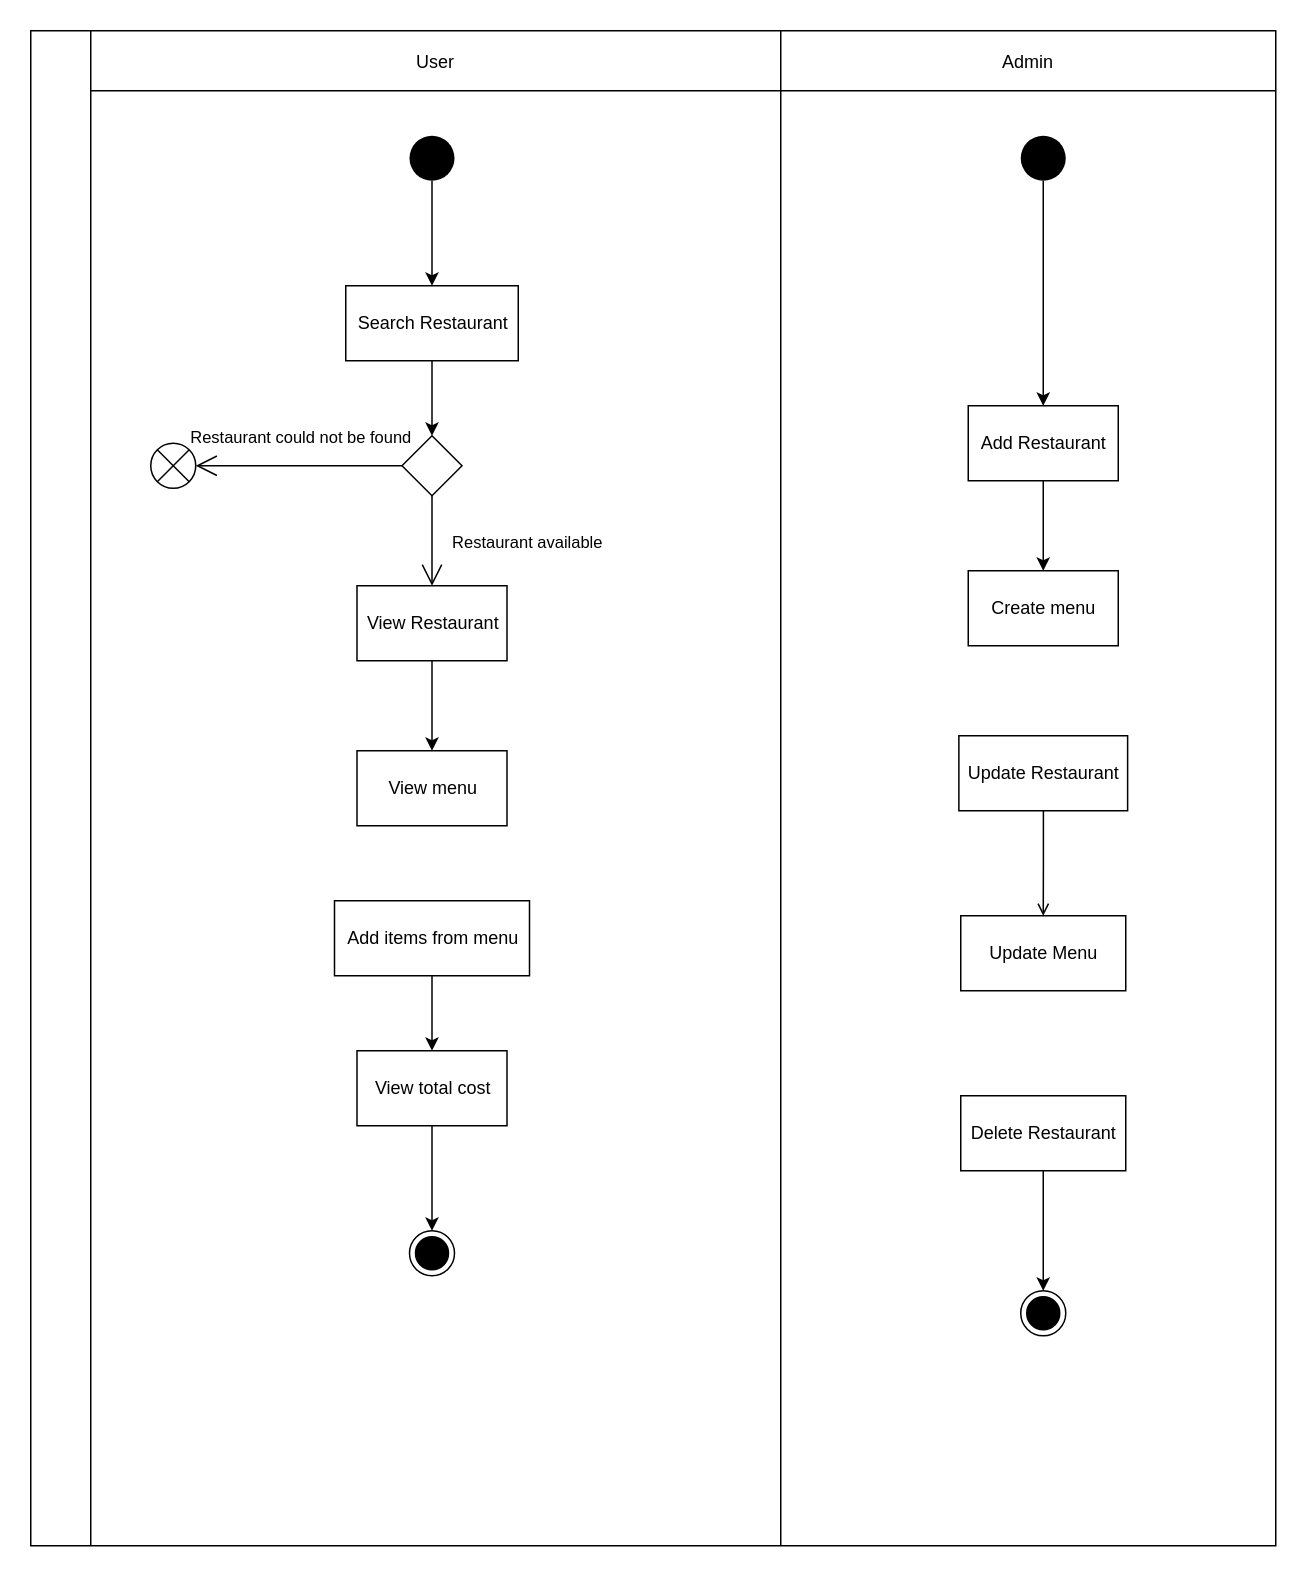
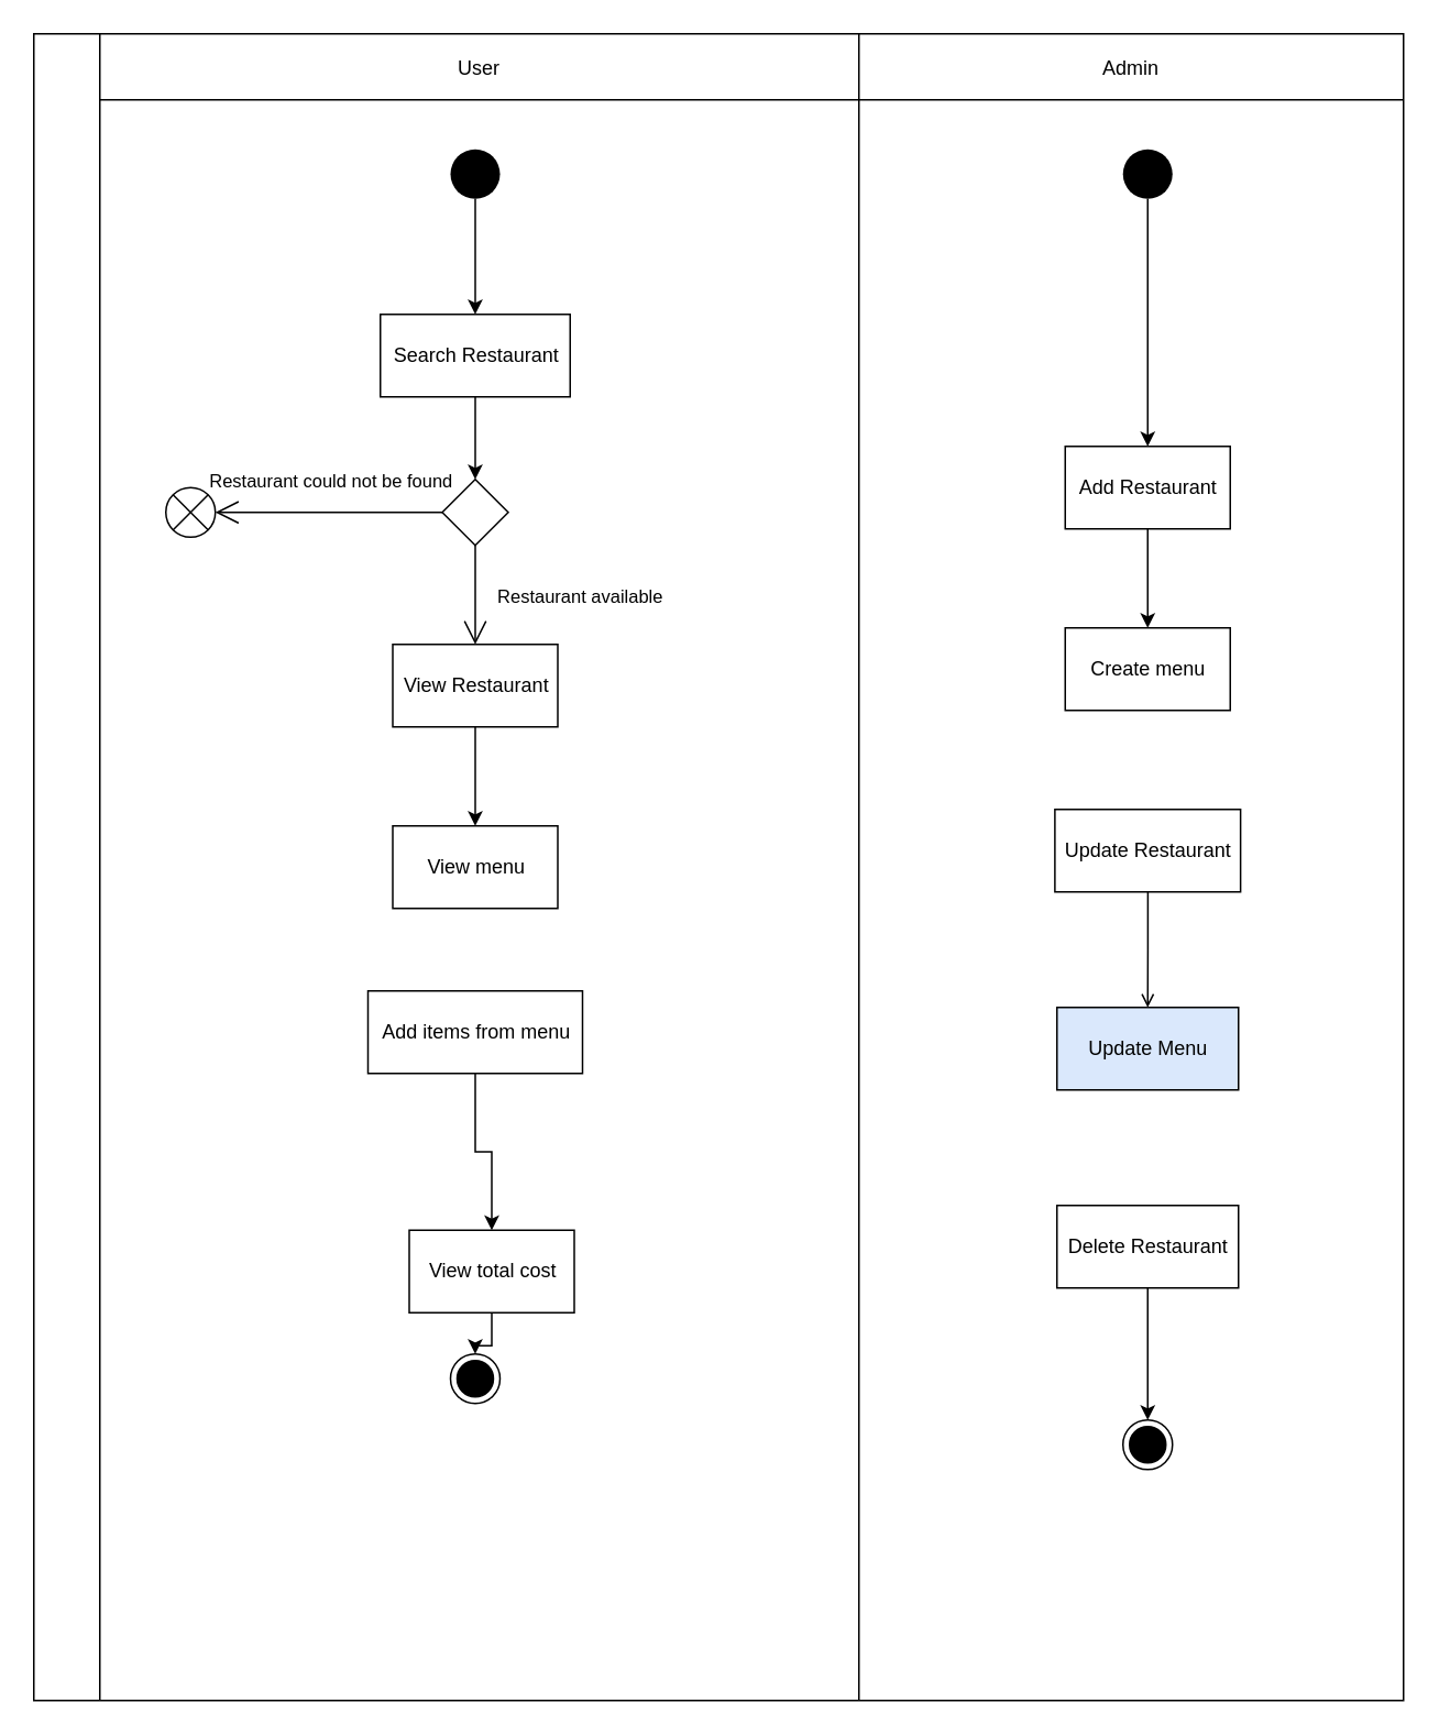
- <mxCell id="28" value="Update Menu" style="html=1;dashed=0;whitespace=wrap;" vertex="1" parent="21"><mxGeometry x="120" y="590" width="110" height="50" as="geometry" /></mxCell>
+ <mxCell id="28" value="Update Menu" style="html=1;dashed=0;whitespace=wrap;fillColor=#dae8fc;" vertex="1" parent="21"><mxGeometry x="120" y="590" width="110" height="50" as="geometry" /></mxCell>
- <mxCell id="19" value="View total cost" style="html=1;dashed=0;whitespace=wrap;" vertex="1" parent="4"><mxGeometry x="177.5" y="680" width="100" height="50" as="geometry" /></mxCell>
+ <mxCell id="19" value="View total cost" style="html=1;dashed=0;whitespace=wrap;" vertex="1" parent="4"><mxGeometry x="187.5" y="725" width="100" height="50" as="geometry" /></mxCell>
